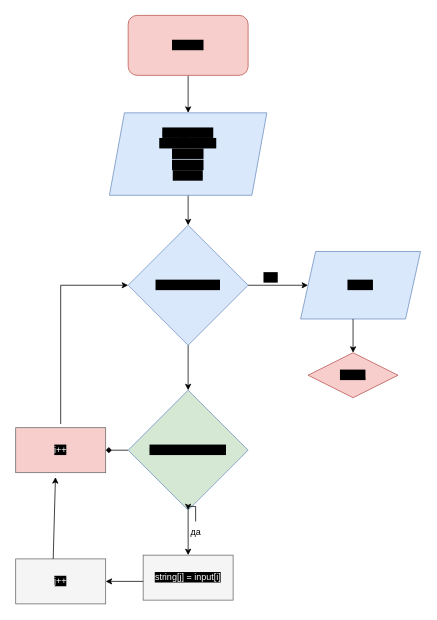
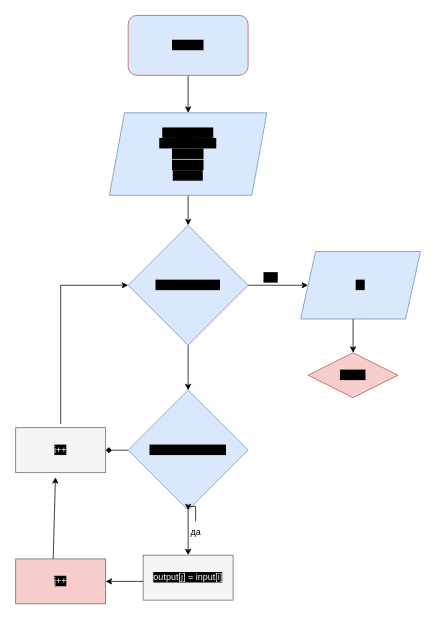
- <mxCell id="6" value="&lt;span style=&quot;background-color: rgb(0 , 0 , 0)&quot;&gt;Начало&lt;/span&gt;" style="rounded=1;whiteSpace=wrap;html=1;fillColor=#f8cecc;strokeColor=#b85450;" vertex="1" parent="1"><mxGeometry x="170" y="20" width="160" height="80" as="geometry" /></mxCell>
+ <mxCell id="6" value="&lt;span style=&quot;background-color: rgb(0 , 0 , 0)&quot;&gt;Начало&lt;/span&gt;" style="rounded=1;whiteSpace=wrap;html=1;fillColor=#dae8fc;strokeColor=#b85450;" vertex="1" parent="1"><mxGeometry x="170" y="20" width="160" height="80" as="geometry" /></mxCell>
- <mxCell id="8" value="&lt;span style=&quot;background-color: rgb(0 , 0 , 0)&quot;&gt;output&lt;/span&gt;" style="shape=parallelogram;perimeter=parallelogramPerimeter;whiteSpace=wrap;html=1;fixedSize=1;fillColor=#dae8fc;strokeColor=#6c8ebf;" vertex="1" parent="1"><mxGeometry x="400" y="335" width="160" height="90" as="geometry" /></mxCell>
+ <mxCell id="8" value="&lt;span style=&quot;background-color: rgb(0 , 0 , 0)&quot;&gt;int&lt;/span&gt;" style="shape=parallelogram;perimeter=parallelogramPerimeter;whiteSpace=wrap;html=1;fixedSize=1;fillColor=#dae8fc;strokeColor=#6c8ebf;" vertex="1" parent="1"><mxGeometry x="400" y="335" width="160" height="90" as="geometry" /></mxCell>
- <mxCell id="20" value="&lt;span style=&quot;background-color: rgb(0 , 0 , 0)&quot;&gt;&lt;font color=&quot;#ffffff&quot;&gt;i++&lt;/font&gt;&lt;/span&gt;" style="rounded=0;whiteSpace=wrap;html=1;fillColor=#f8cecc;fontColor=#333333;strokeColor=#666666;" vertex="1" parent="1"><mxGeometry x="20" y="570" width="120" height="60" as="geometry" /></mxCell>
+ <mxCell id="20" value="&lt;span style=&quot;background-color: rgb(0 , 0 , 0)&quot;&gt;&lt;font color=&quot;#ffffff&quot;&gt;i++&lt;/font&gt;&lt;/span&gt;" style="rounded=0;whiteSpace=wrap;html=1;fillColor=#f5f5f5;fontColor=#333333;strokeColor=#666666;" vertex="1" parent="1"><mxGeometry x="20" y="570" width="120" height="60" as="geometry" /></mxCell>
- <mxCell id="12" value="&lt;span style=&quot;background-color: rgb(0 , 0 , 0)&quot;&gt;input[i].Length &amp;lt;= n&lt;/span&gt;" style="rhombus;whiteSpace=wrap;html=1;fillColor=#d5e8d4;strokeColor=#6c8ebf;" vertex="1" parent="1"><mxGeometry x="170" y="520" width="160" height="160" as="geometry" /></mxCell>
+ <mxCell id="12" value="&lt;span style=&quot;background-color: rgb(0 , 0 , 0)&quot;&gt;input[i].Length &amp;lt;= n&lt;/span&gt;" style="rhombus;whiteSpace=wrap;html=1;fillColor=#dae8fc;strokeColor=#6c8ebf;" vertex="1" parent="1"><mxGeometry x="170" y="520" width="160" height="160" as="geometry" /></mxCell>
- <mxCell id="17" value="&lt;span style=&quot;background-color: rgb(0 , 0 , 0)&quot;&gt;&lt;font color=&quot;#ffffff&quot;&gt;string[j] = input[i]&lt;/font&gt;&lt;/span&gt;" style="rounded=0;whiteSpace=wrap;html=1;fillColor=#f5f5f5;fontColor=#333333;strokeColor=#666666;" vertex="1" parent="1"><mxGeometry x="190" y="740" width="120" height="60" as="geometry" /></mxCell>
+ <mxCell id="17" value="&lt;span style=&quot;background-color: rgb(0 , 0 , 0)&quot;&gt;&lt;font color=&quot;#ffffff&quot;&gt;output[j] = input[i]&lt;/font&gt;&lt;/span&gt;" style="rounded=0;whiteSpace=wrap;html=1;fillColor=#f5f5f5;fontColor=#333333;strokeColor=#666666;" vertex="1" parent="1"><mxGeometry x="190" y="740" width="120" height="60" as="geometry" /></mxCell>
- <mxCell id="19" value="&lt;span style=&quot;background-color: rgb(0 , 0 , 0)&quot;&gt;&lt;font color=&quot;#ffffff&quot;&gt;j++&lt;/font&gt;&lt;/span&gt;" style="rounded=0;whiteSpace=wrap;html=1;fillColor=#f5f5f5;fontColor=#333333;strokeColor=#666666;" vertex="1" parent="1"><mxGeometry x="20" y="745" width="120" height="60" as="geometry" /></mxCell>
+ <mxCell id="19" value="&lt;span style=&quot;background-color: rgb(0 , 0 , 0)&quot;&gt;&lt;font color=&quot;#ffffff&quot;&gt;j++&lt;/font&gt;&lt;/span&gt;" style="rounded=0;whiteSpace=wrap;html=1;fillColor=#f8cecc;fontColor=#333333;strokeColor=#666666;" vertex="1" parent="1"><mxGeometry x="20" y="745" width="120" height="60" as="geometry" /></mxCell>
